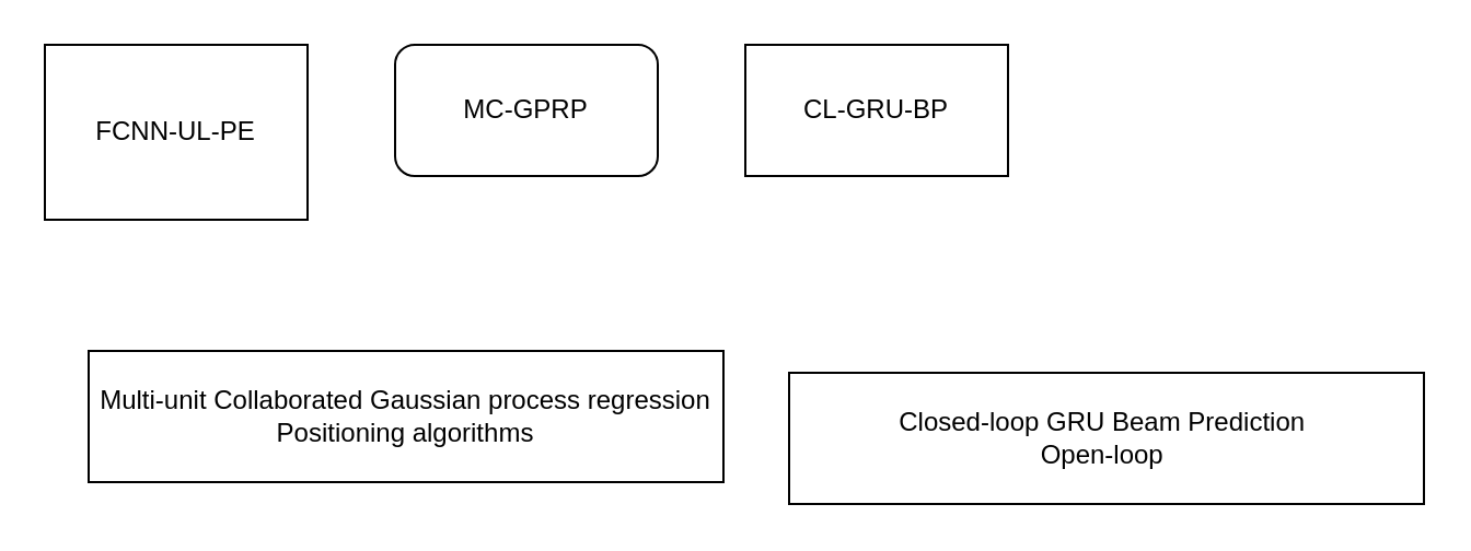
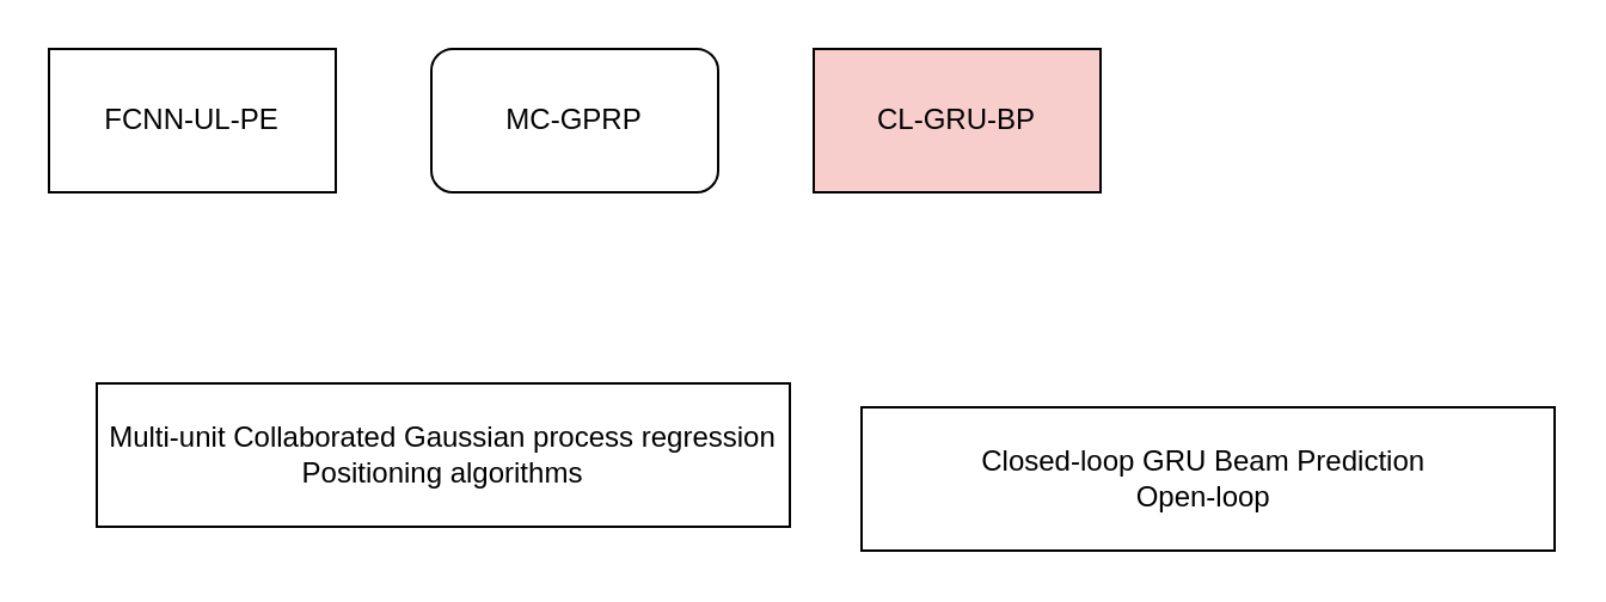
- <mxCell id="4" value="CL-GRU-BP" style="rounded=0;whiteSpace=wrap;html=1;" vertex="1" parent="1"><mxGeometry x="340" y="20" width="120" height="60" as="geometry" /></mxCell>
+ <mxCell id="4" value="CL-GRU-BP" style="rounded=0;whiteSpace=wrap;html=1;fillColor=#f8cecc;" vertex="1" parent="1"><mxGeometry x="340" y="20" width="120" height="60" as="geometry" /></mxCell>
- <mxCell id="2" value="FCNN-UL-PE" style="rounded=0;whiteSpace=wrap;html=1;" vertex="1" parent="1"><mxGeometry x="20" y="20" width="120" height="80" as="geometry" /></mxCell>
+ <mxCell id="2" value="FCNN-UL-PE" style="rounded=0;whiteSpace=wrap;html=1;" vertex="1" parent="1"><mxGeometry x="20" y="20" width="120" height="60" as="geometry" /></mxCell>
